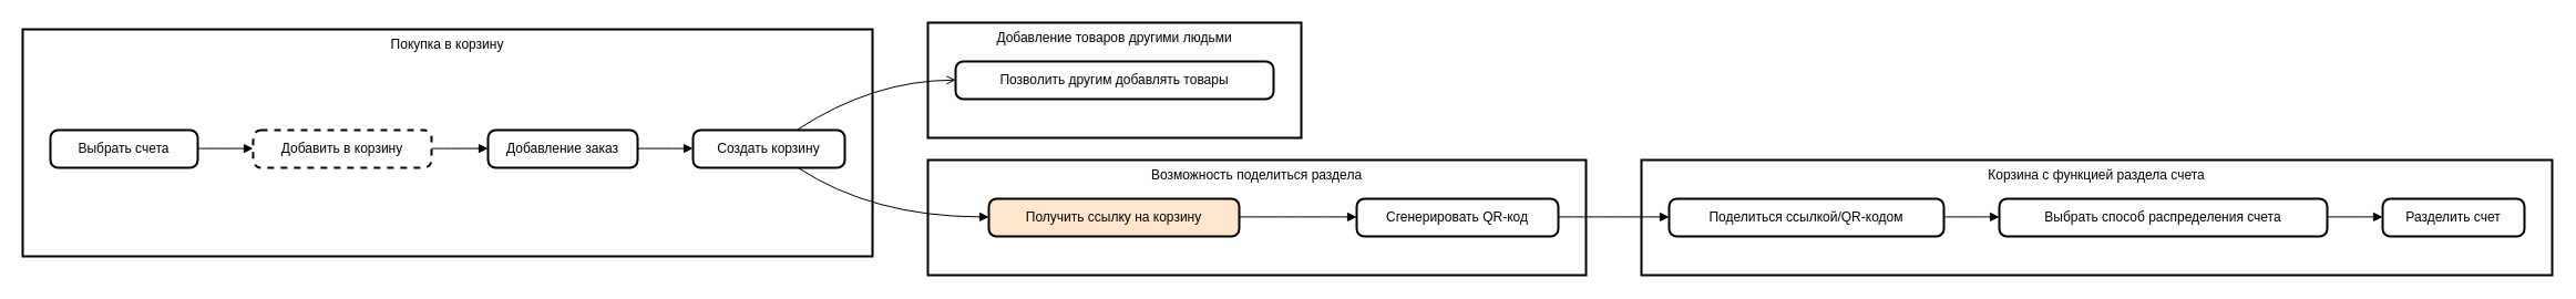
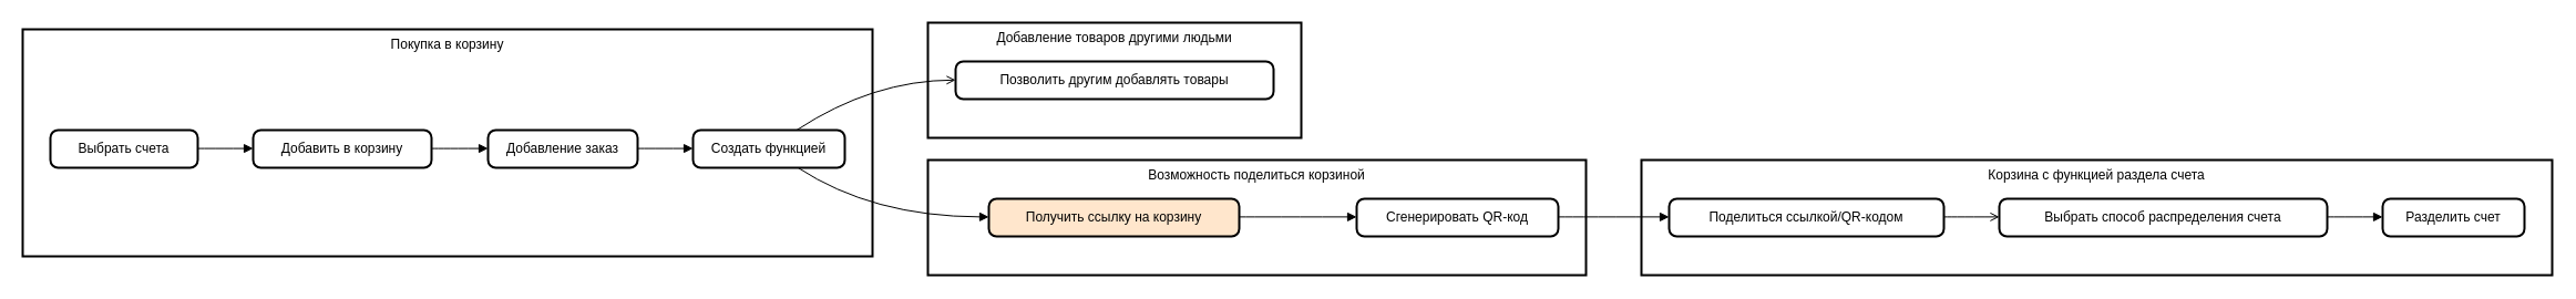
- <mxCell id="12" value="Добавить в корзину" style="rounded=1;absoluteArcSize=1;arcSize=14;whiteSpace=wrap;strokeWidth=2;dashed=1;" vertex="1" parent="1"><mxGeometry x="228" y="117" width="161" height="34" as="geometry" /></mxCell>
+ <mxCell id="12" value="Добавить в корзину" style="rounded=1;absoluteArcSize=1;arcSize=14;whiteSpace=wrap;strokeWidth=2;" vertex="1" parent="1"><mxGeometry x="228" y="117" width="161" height="34" as="geometry" /></mxCell>
- <mxCell id="15" value="Создать корзину" style="rounded=1;absoluteArcSize=1;arcSize=14;whiteSpace=wrap;strokeWidth=2;" vertex="1" parent="1"><mxGeometry x="625" y="117" width="137" height="34" as="geometry" /></mxCell>
+ <mxCell id="15" value="Создать функцией" style="rounded=1;absoluteArcSize=1;arcSize=14;whiteSpace=wrap;strokeWidth=2;" vertex="1" parent="1"><mxGeometry x="625" y="117" width="137" height="34" as="geometry" /></mxCell>
- <mxCell id="8" value="Возможность поделиться раздела" style="whiteSpace=wrap;strokeWidth=2;verticalAlign=top;" vertex="1" parent="1"><mxGeometry x="837" y="144" width="594" height="104" as="geometry" /></mxCell>
+ <mxCell id="8" value="Возможность поделиться корзиной" style="whiteSpace=wrap;strokeWidth=2;verticalAlign=top;" vertex="1" parent="1"><mxGeometry x="837" y="144" width="594" height="104" as="geometry" /></mxCell>
- <mxCell id="23" value="" style="curved=1;startArrow=none;endArrow=block;exitX=1.001;exitY=0.482;entryX=0.001;entryY=0.482;" edge="1" parent="1" source="3" target="4"><mxGeometry relative="1" as="geometry"><Array as="points" /></mxGeometry></mxCell>
+ <mxCell id="23" value="" style="curved=1;startArrow=none;endArrow=open;exitX=1.001;exitY=0.482;entryX=0.001;entryY=0.482;" edge="1" parent="1" source="3" target="4"><mxGeometry relative="1" as="geometry"><Array as="points" /></mxGeometry></mxCell>
